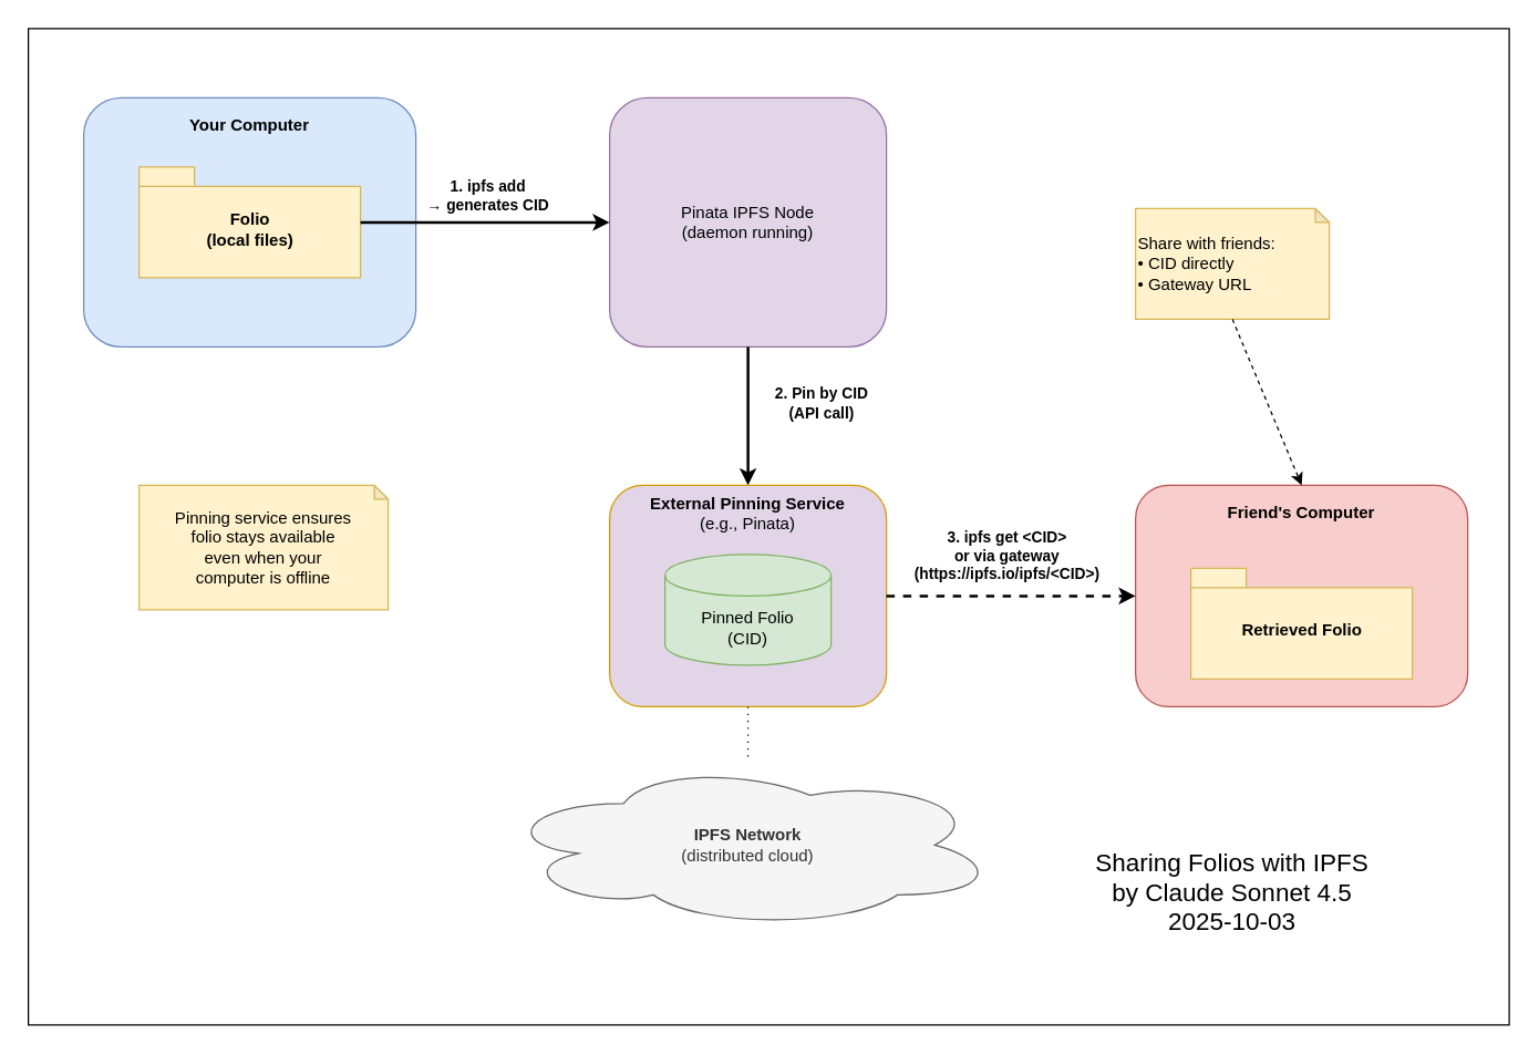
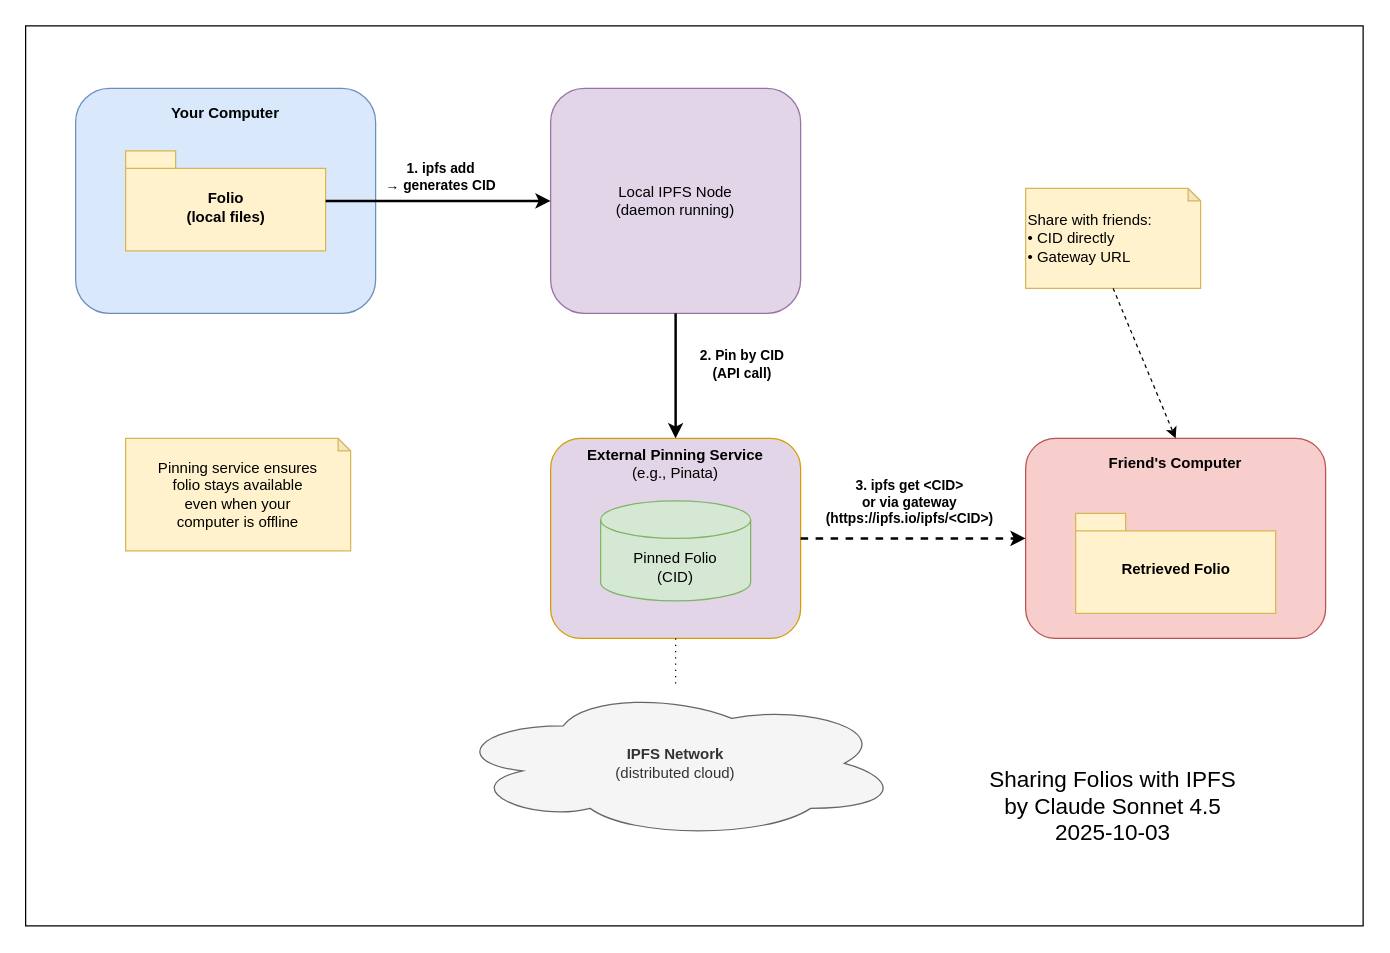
- <mxCell id="6" value="Pinata IPFS Node&lt;br&gt;(daemon running)" style="rounded=1;whiteSpace=wrap;html=1;fillColor=#e1d5e7;strokeColor=#9673a6;" parent="1" vertex="1"><mxGeometry x="440" y="70" width="200" height="180" as="geometry" /></mxCell>
+ <mxCell id="6" value="Local IPFS Node&lt;br&gt;(daemon running)" style="rounded=1;whiteSpace=wrap;html=1;fillColor=#e1d5e7;strokeColor=#9673a6;" parent="1" vertex="1"><mxGeometry x="440" y="70" width="200" height="180" as="geometry" /></mxCell>
